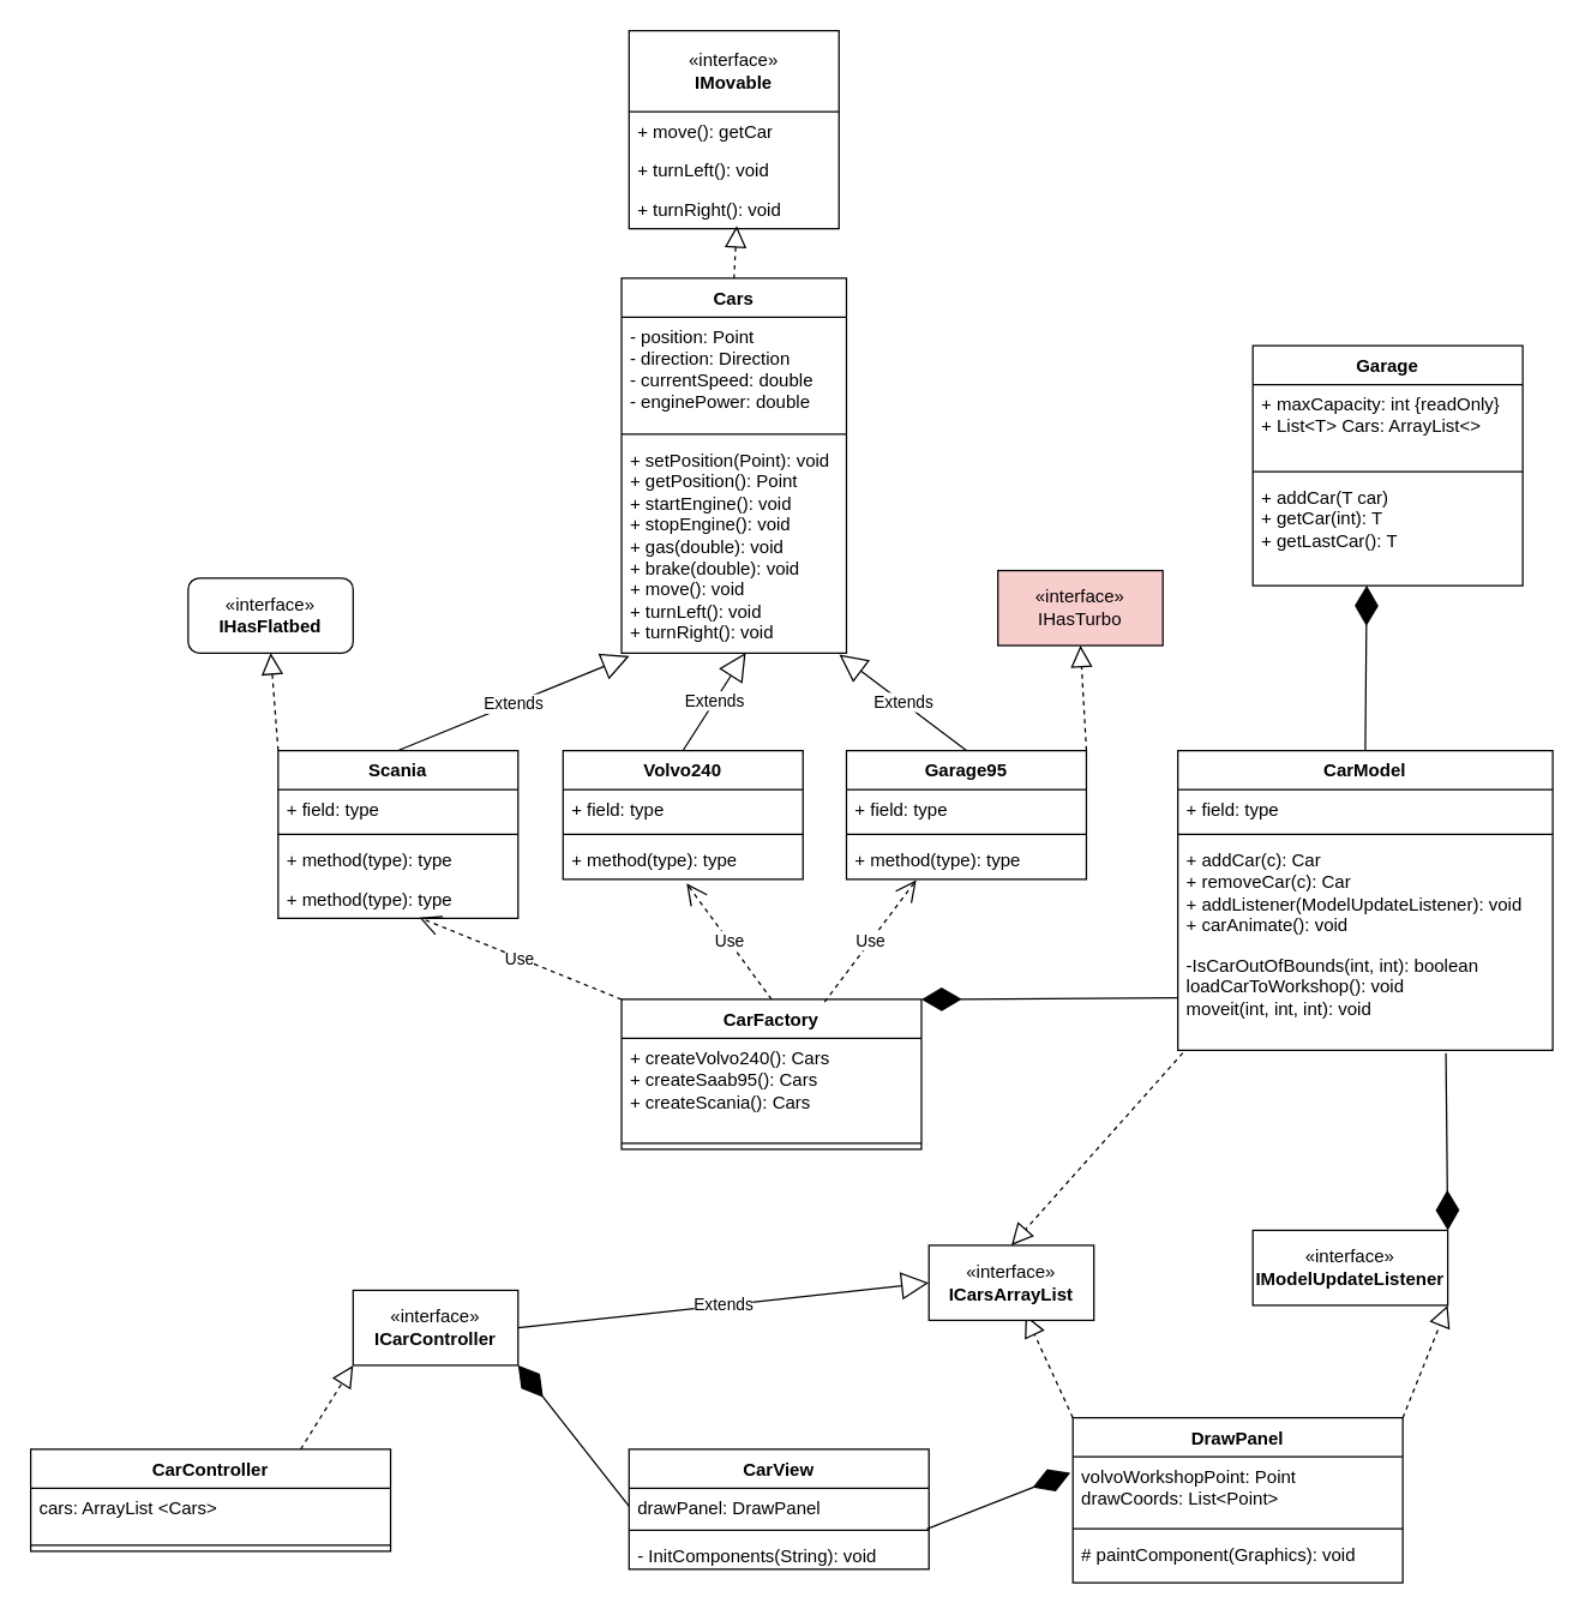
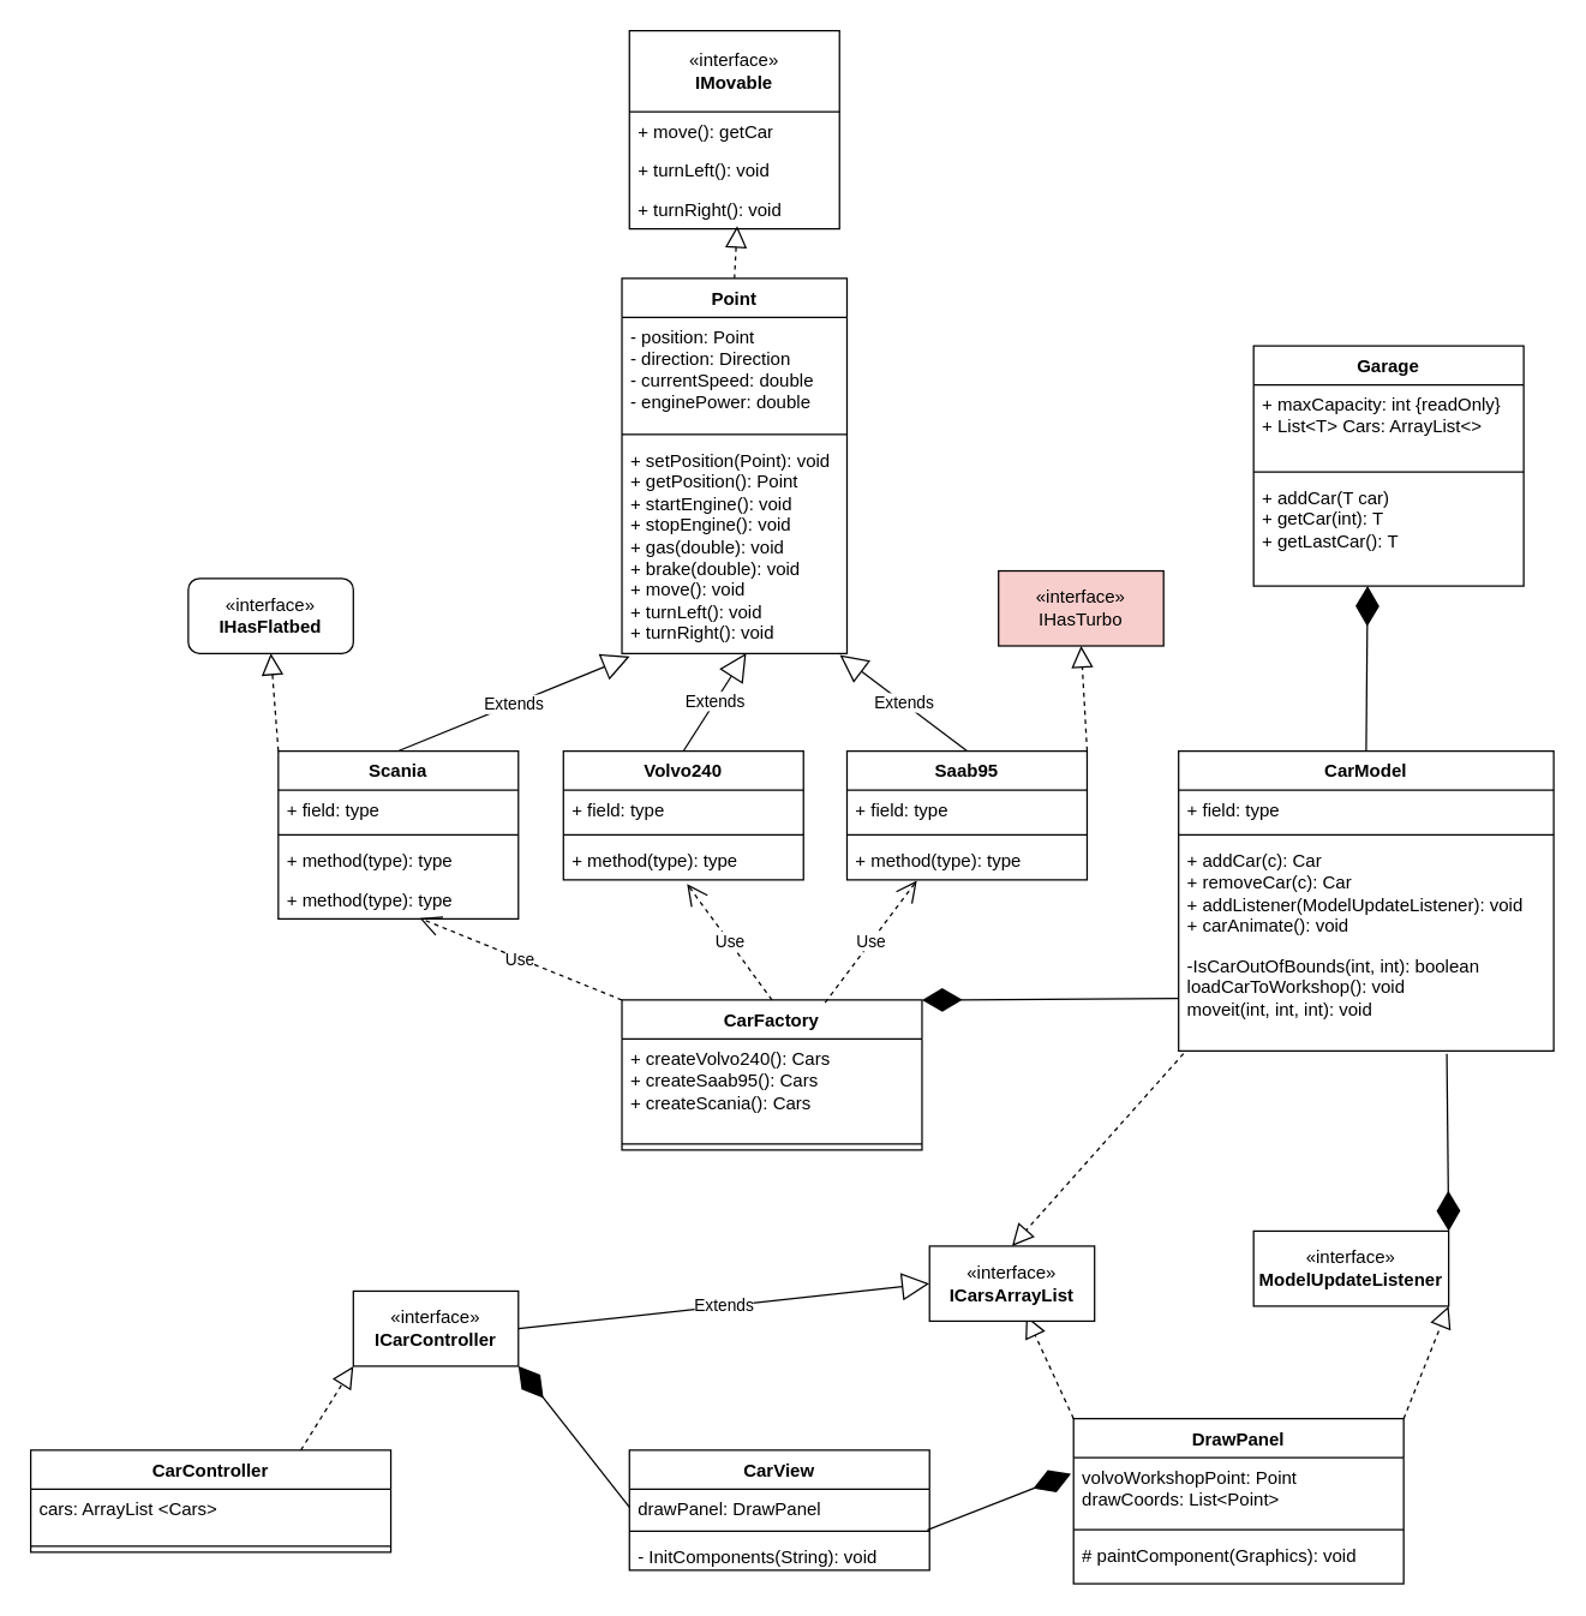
- <mxCell id="33" value="Cars" style="swimlane;fontStyle=1;align=center;verticalAlign=top;childLayout=stackLayout;horizontal=1;startSize=26;horizontalStack=0;resizeParent=1;resizeParentMax=0;resizeLast=0;collapsible=1;marginBottom=0;whiteSpace=wrap;html=1;" parent="1" vertex="1"><mxGeometry x="414" y="185" width="150" height="250" as="geometry" /></mxCell>
+ <mxCell id="33" value="Point" style="swimlane;fontStyle=1;align=center;verticalAlign=top;childLayout=stackLayout;horizontal=1;startSize=26;horizontalStack=0;resizeParent=1;resizeParentMax=0;resizeLast=0;collapsible=1;marginBottom=0;whiteSpace=wrap;html=1;" parent="1" vertex="1"><mxGeometry x="414" y="185" width="150" height="250" as="geometry" /></mxCell>
- <mxCell id="22" value="Garage95" style="swimlane;fontStyle=1;align=center;verticalAlign=top;childLayout=stackLayout;horizontal=1;startSize=26;horizontalStack=0;resizeParent=1;resizeParentMax=0;resizeLast=0;collapsible=1;marginBottom=0;whiteSpace=wrap;html=1;" parent="1" vertex="1"><mxGeometry x="564" y="500" width="160" height="86" as="geometry" /></mxCell>
+ <mxCell id="22" value="Saab95" style="swimlane;fontStyle=1;align=center;verticalAlign=top;childLayout=stackLayout;horizontal=1;startSize=26;horizontalStack=0;resizeParent=1;resizeParentMax=0;resizeLast=0;collapsible=1;marginBottom=0;whiteSpace=wrap;html=1;" parent="1" vertex="1"><mxGeometry x="564" y="500" width="160" height="86" as="geometry" /></mxCell>
- <mxCell id="61" value="«interface»&lt;br&gt;&lt;b&gt;IModelUpdateListener&lt;/b&gt;" style="html=1;whiteSpace=wrap;" vertex="1" parent="1"><mxGeometry x="835" y="820" width="130" height="50" as="geometry" /></mxCell>
+ <mxCell id="61" value="«interface»&lt;br&gt;&lt;b&gt;ModelUpdateListener&lt;/b&gt;" style="html=1;whiteSpace=wrap;" vertex="1" parent="1"><mxGeometry x="835" y="820" width="130" height="50" as="geometry" /></mxCell>
